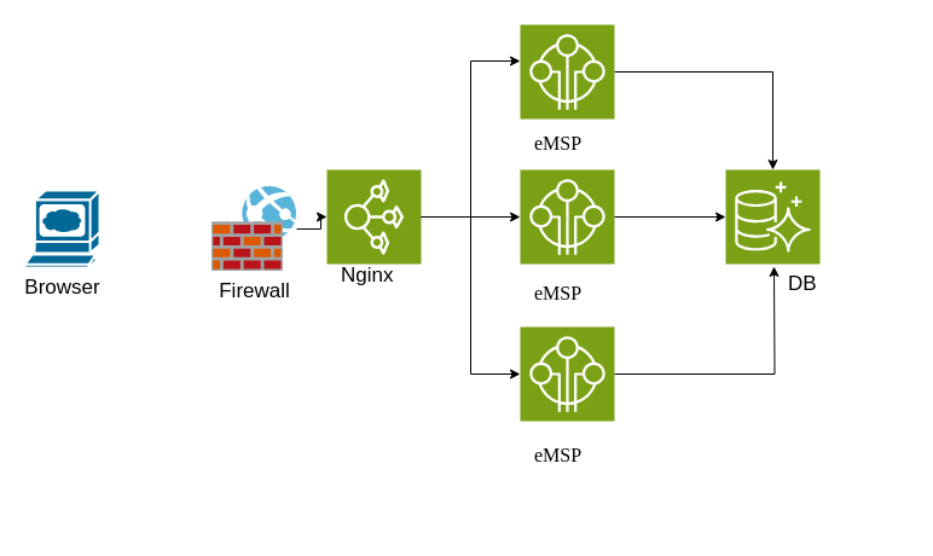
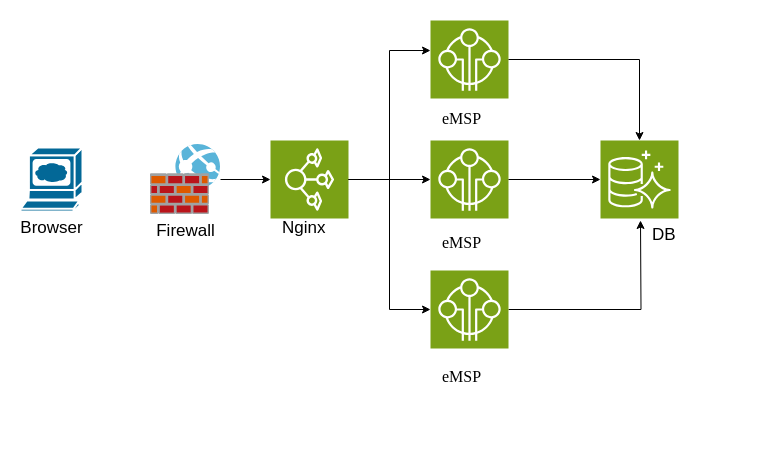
- <mxCell id="2" value="&lt;font style=&quot;font-size: 17px;&quot;&gt;Browser&lt;/font&gt;&lt;div&gt;&lt;br&gt;&lt;/div&gt;" style="shape=mxgraph.cisco.computers_and_peripherals.web_browser;html=1;pointerEvents=1;dashed=0;fillColor=#036897;strokeColor=#ffffff;strokeWidth=2;verticalLabelPosition=bottom;verticalAlign=top;align=center;outlineConnect=0;" vertex="1" parent="1"><mxGeometry x="20" y="157" width="62" height="64" as="geometry" /></mxCell>
+ <mxCell id="2" value="&lt;font style=&quot;font-size: 17px;&quot;&gt;Browser&lt;/font&gt;&lt;div&gt;&lt;br&gt;&lt;/div&gt;" style="shape=mxgraph.cisco.computers_and_peripherals.web_browser;html=1;pointerEvents=1;dashed=0;fillColor=#036897;strokeColor=#ffffff;strokeWidth=2;verticalLabelPosition=bottom;verticalAlign=top;align=center;outlineConnect=0;" vertex="1" parent="1"><mxGeometry x="20" y="147" width="62" height="64" as="geometry" /></mxCell>
- <mxCell id="3" value="&lt;font style=&quot;font-size: 17px;&quot;&gt;Firewall&lt;/font&gt;&lt;div&gt;&lt;div&gt;&lt;br style=&quot;background-color: rgb(251, 251, 251);&quot;&gt;&lt;/div&gt;&lt;/div&gt;" style="image;sketch=0;aspect=fixed;html=1;points=[];align=center;fontSize=12;image=img/lib/mscae/Web_App_Firewall.svg;" vertex="1" parent="1"><mxGeometry x="175" y="154" width="70" height="70" as="geometry" /></mxCell>
+ <mxCell id="3" value="&lt;font style=&quot;font-size: 17px;&quot;&gt;Firewall&lt;/font&gt;&lt;div&gt;&lt;div&gt;&lt;br style=&quot;background-color: rgb(251, 251, 251);&quot;&gt;&lt;/div&gt;&lt;/div&gt;" style="image;sketch=0;aspect=fixed;html=1;points=[];align=center;fontSize=12;image=img/lib/mscae/Web_App_Firewall.svg;" vertex="1" parent="1"><mxGeometry x="150" y="144" width="70" height="70" as="geometry" /></mxCell>
